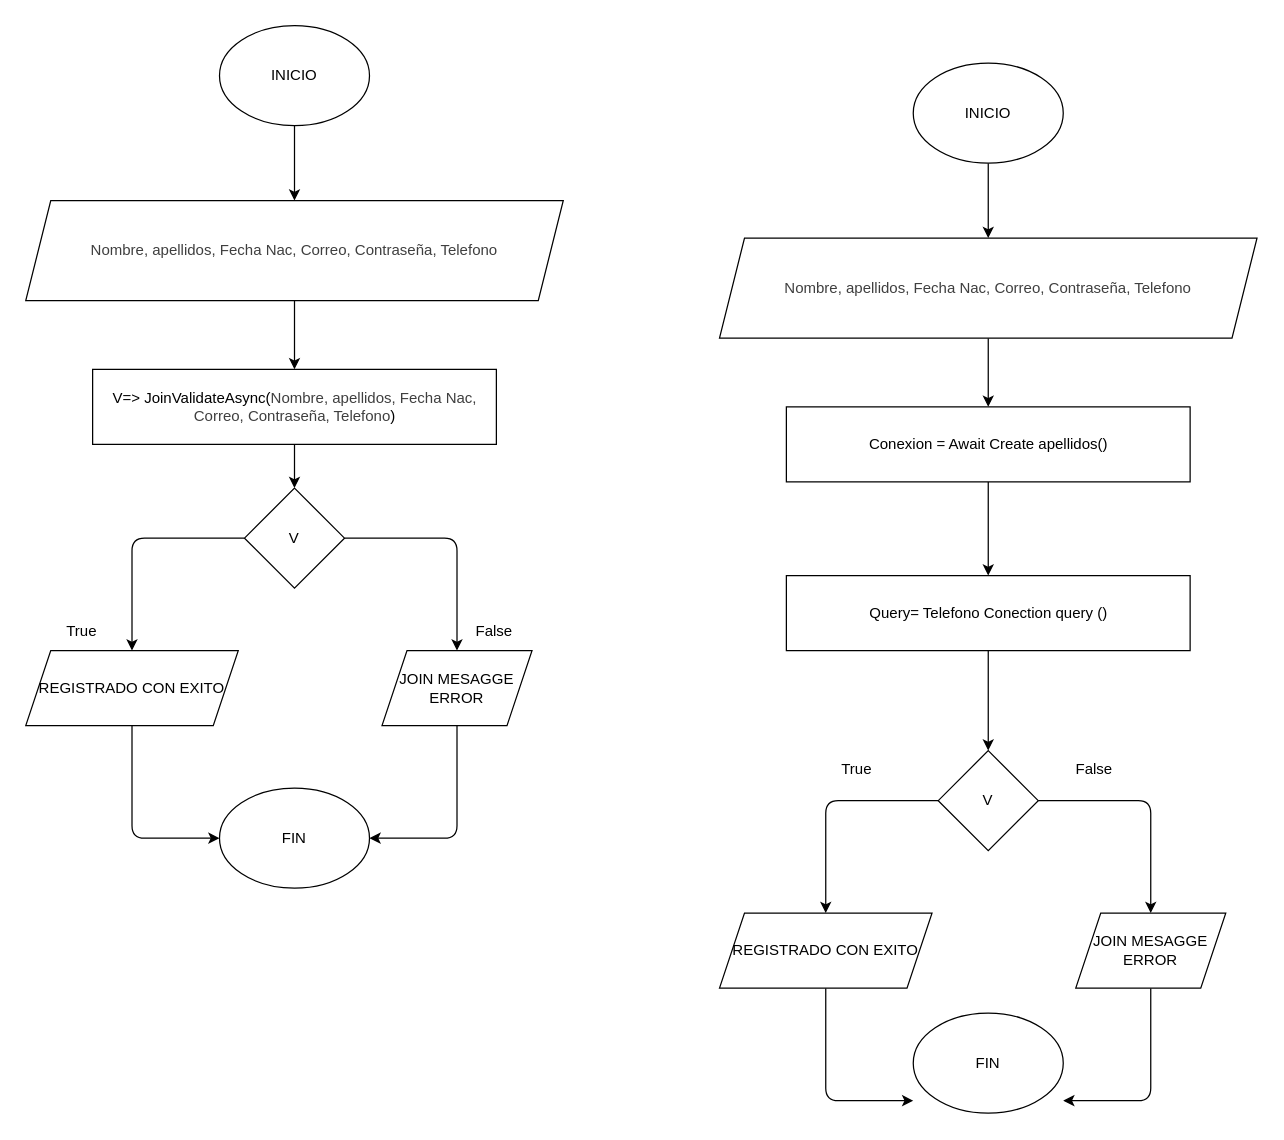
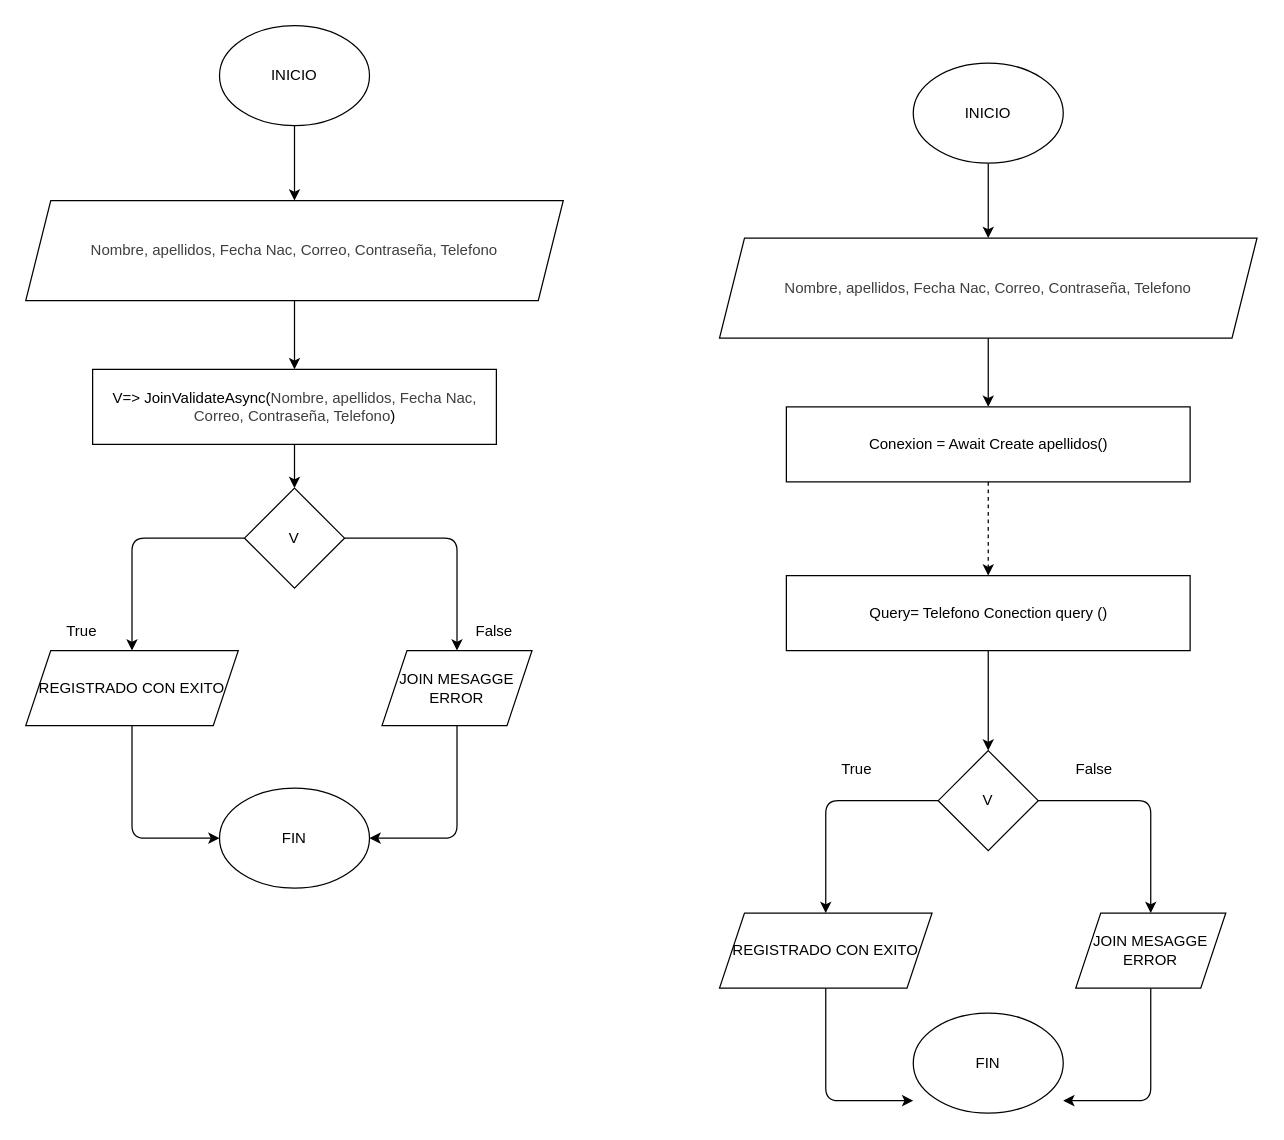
- <mxCell id="19" style="edgeStyle=none;html=1;" parent="1" source="20" target="31" edge="1"><mxGeometry relative="1" as="geometry" /></mxCell>
+ <mxCell id="19" style="edgeStyle=none;html=1;dashed=1;" parent="1" source="20" target="31" edge="1"><mxGeometry relative="1" as="geometry" /></mxCell>
